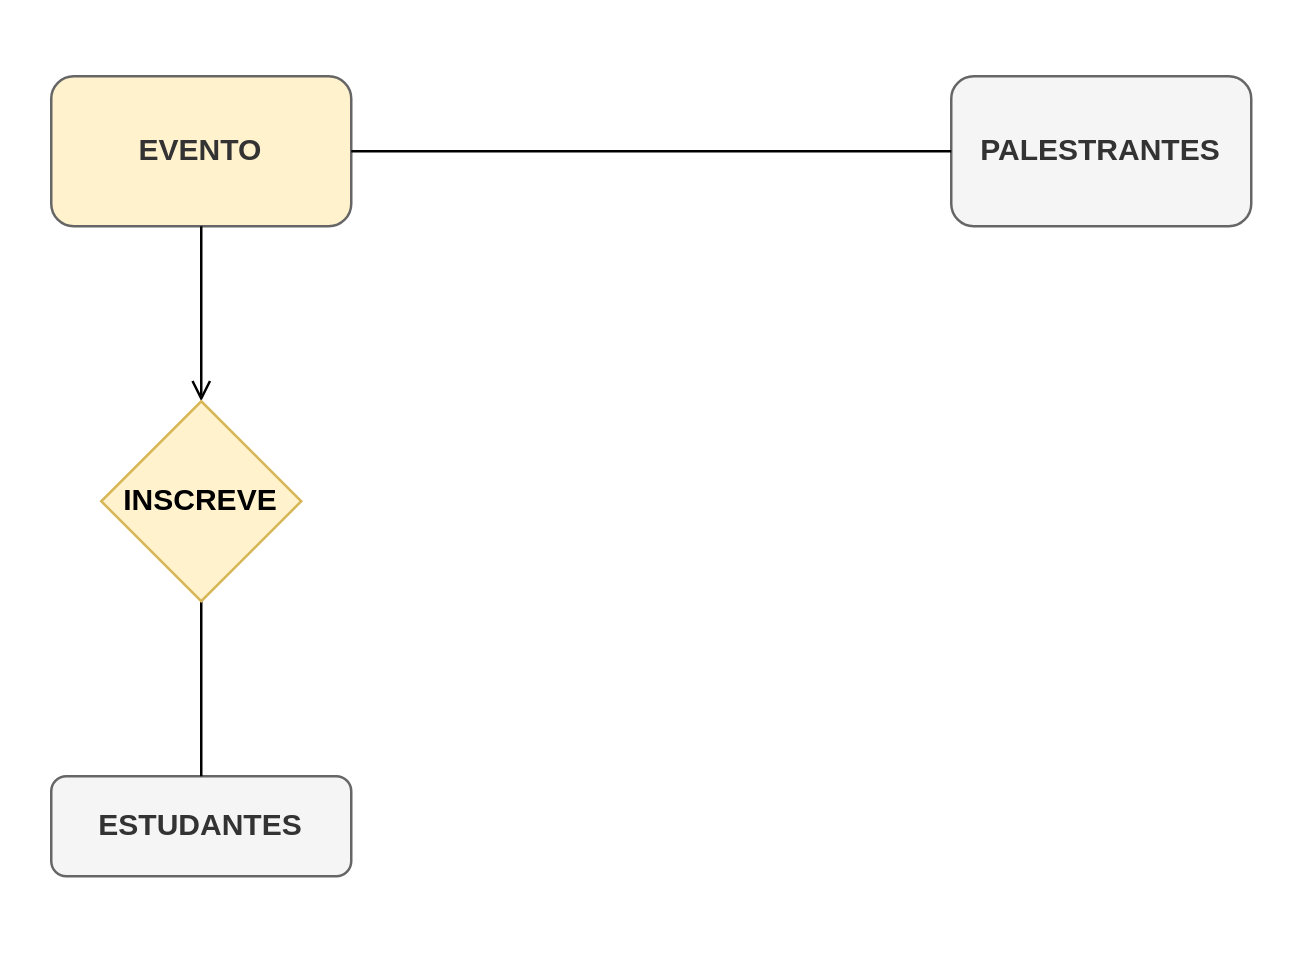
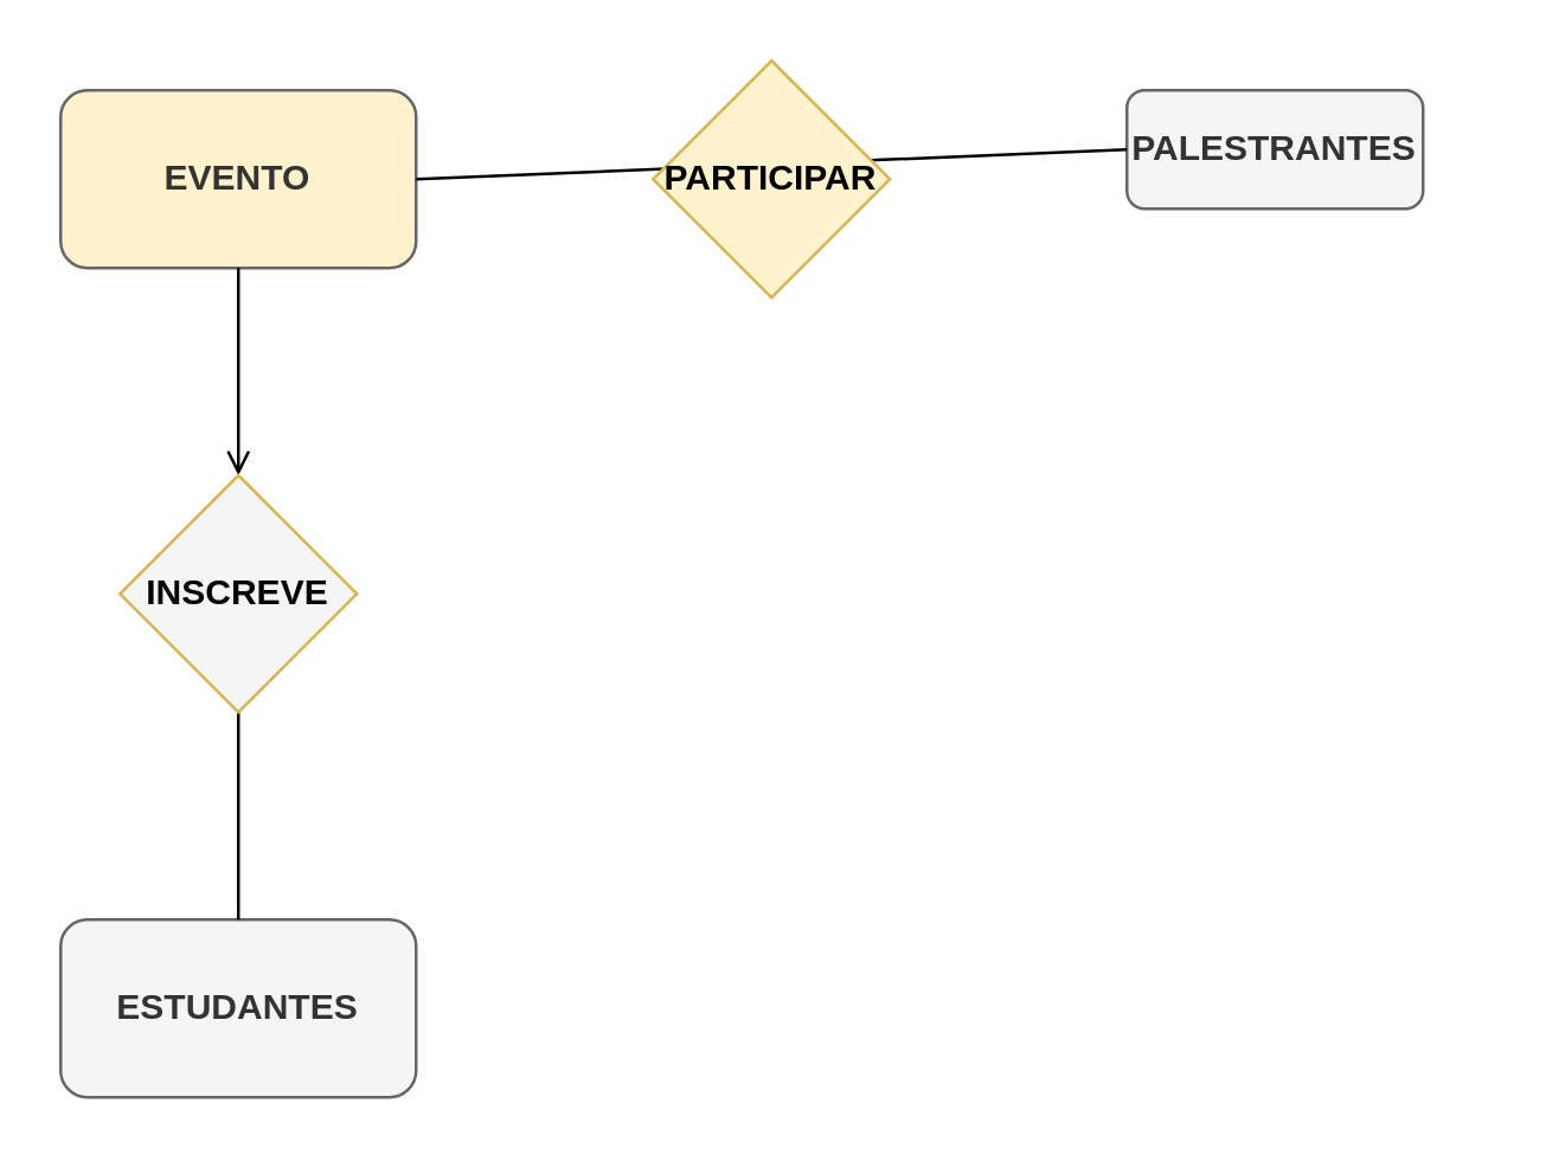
+ <mxCell id="10" value="PARTICIPAR" style="rhombus;whiteSpace=wrap;html=1;fillColor=#fff2cc;strokeColor=#d6b656;fontColor=#000000;fontStyle=1" vertex="1" parent="1"><mxGeometry x="220" y="20" width="80" height="80" as="geometry" /></mxCell>
- <mxCell id="3" value="PALESTRANTES" style="rounded=1;whiteSpace=wrap;html=1;fillColor=#f5f5f5;fontColor=#333333;strokeColor=#666666;fontStyle=1" vertex="1" parent="1"><mxGeometry x="380" y="30" width="120" height="60" as="geometry" /></mxCell>
+ <mxCell id="3" value="PALESTRANTES" style="rounded=1;whiteSpace=wrap;html=1;fillColor=#f5f5f5;fontColor=#333333;strokeColor=#666666;fontStyle=1" vertex="1" parent="1"><mxGeometry x="380" y="30" width="100" height="40" as="geometry" /></mxCell>
- <mxCell id="8" value="INSCREVE" style="rhombus;whiteSpace=wrap;html=1;fillColor=#fff2cc;strokeColor=#d6b656;fontColor=#000000;fontStyle=1" vertex="1" parent="1"><mxGeometry x="40" y="160" width="80" height="80" as="geometry" /></mxCell>
+ <mxCell id="8" value="INSCREVE" style="rhombus;whiteSpace=wrap;html=1;fillColor=#f5f5f5;strokeColor=#d6b656;fontColor=#000000;fontStyle=1;" vertex="1" parent="1"><mxGeometry x="40" y="160" width="80" height="80" as="geometry" /></mxCell>
- <mxCell id="4" value="ESTUDANTES" style="rounded=1;whiteSpace=wrap;html=1;fillColor=#f5f5f5;fontColor=#333333;strokeColor=#666666;fontStyle=1" vertex="1" parent="1"><mxGeometry x="20" y="310" width="120" height="40" as="geometry" /></mxCell>
+ <mxCell id="4" value="ESTUDANTES" style="rounded=1;whiteSpace=wrap;html=1;fillColor=#f5f5f5;fontColor=#333333;strokeColor=#666666;fontStyle=1" vertex="1" parent="1"><mxGeometry x="20" y="310" width="120" height="60" as="geometry" /></mxCell>
